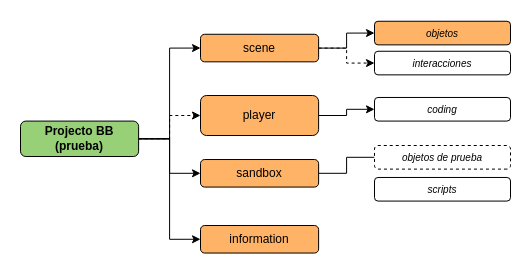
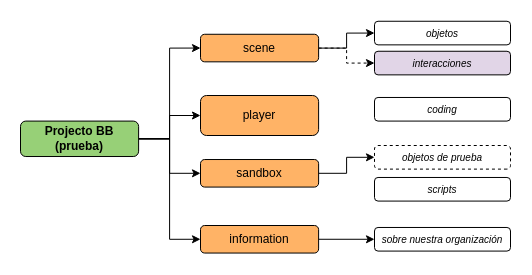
- <mxCell id="14" value="objetos" style="rounded=1;whiteSpace=wrap;html=1;flipH=1;flipV=1;fontStyle=2;fontSize=10;fillColor=#ffb366;" parent="1" vertex="1"><mxGeometry x="374" y="20.75" width="136" height="23.62" as="geometry" /></mxCell>
+ <mxCell id="14" value="objetos" style="rounded=1;whiteSpace=wrap;html=1;flipH=1;flipV=1;fontStyle=2;fontSize=10;" parent="1" vertex="1"><mxGeometry x="374" y="20.75" width="136" height="23.62" as="geometry" /></mxCell>
- <mxCell id="13" value="interacciones" style="rounded=1;whiteSpace=wrap;html=1;flipH=1;flipV=1;fontStyle=2;fontSize=10;" parent="1" vertex="1"><mxGeometry x="374" y="50.75" width="136" height="23.62" as="geometry" /></mxCell>
+ <mxCell id="13" value="interacciones" style="rounded=1;whiteSpace=wrap;html=1;flipH=1;flipV=1;fontStyle=2;fontSize=10;fillColor=#e1d5e7;" parent="1" vertex="1"><mxGeometry x="374" y="50.75" width="136" height="23.62" as="geometry" /></mxCell>
- <mxCell id="2" style="edgeStyle=orthogonalEdgeStyle;rounded=0;orthogonalLoop=1;jettySize=auto;html=1;entryX=0;entryY=0.5;entryDx=0;entryDy=0;dashed=1;" parent="1" source="6" target="11" edge="1"><mxGeometry relative="1" as="geometry" /></mxCell>
+ <mxCell id="2" style="edgeStyle=orthogonalEdgeStyle;rounded=0;orthogonalLoop=1;jettySize=auto;html=1;entryX=0;entryY=0.5;entryDx=0;entryDy=0;" parent="1" source="6" target="11" edge="1"><mxGeometry relative="1" as="geometry" /></mxCell>
- <mxCell id="10" value="" style="edgeStyle=orthogonalEdgeStyle;rounded=0;orthogonalLoop=1;jettySize=auto;html=1;" parent="1" source="11" target="12" edge="1"><mxGeometry relative="1" as="geometry" /></mxCell>
- <mxCell id="15" value="" style="edgeStyle=orthogonalEdgeStyle;rounded=0;orthogonalLoop=1;jettySize=auto;html=1;endArrow=none;" parent="1" source="16" target="17" edge="1"><mxGeometry relative="1" as="geometry" /></mxCell>
+ <mxCell id="15" value="" style="edgeStyle=orthogonalEdgeStyle;rounded=0;orthogonalLoop=1;jettySize=auto;html=1;" parent="1" source="16" target="17" edge="1"><mxGeometry relative="1" as="geometry" /></mxCell>
+ <mxCell id="19" value="" style="edgeStyle=orthogonalEdgeStyle;rounded=0;orthogonalLoop=1;jettySize=auto;html=1;" parent="1" source="20" target="21" edge="1"><mxGeometry relative="1" as="geometry" /></mxCell>
+ <mxCell id="21" value="sobre nuestra organización" style="rounded=1;whiteSpace=wrap;html=1;flipH=1;flipV=1;fontStyle=2;fontSize=10;" parent="1" vertex="1"><mxGeometry x="374" y="226.97" width="136" height="23.62" as="geometry" /></mxCell>
